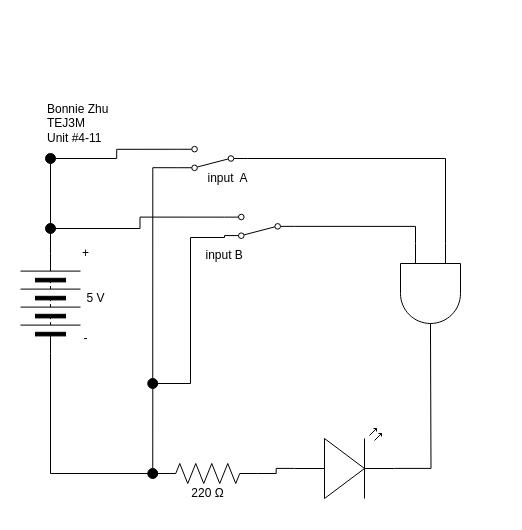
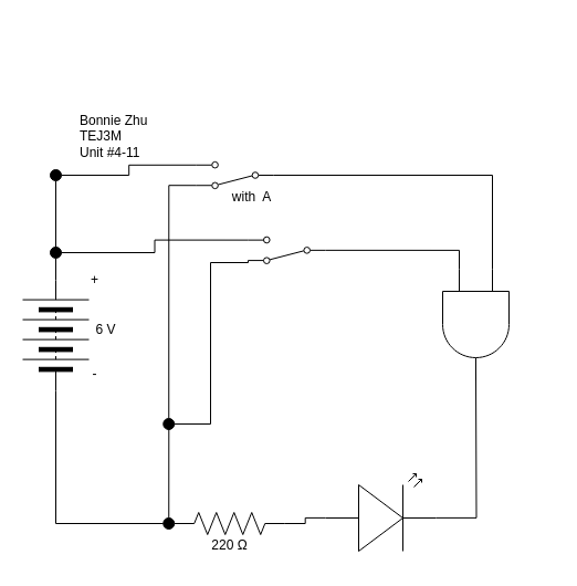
- <mxCell id="10" value="Bonnie Zhu&lt;br&gt;TEJ3M&lt;br&gt;Unit #4-11" style="text;html=1;align=left;verticalAlign=middle;resizable=0;points=[];autosize=1;strokeColor=none;fillColor=none;" parent="1" vertex="1"><mxGeometry x="45" y="93" width="80" height="60" as="geometry" /></mxCell>
+ <mxCell id="10" value="Bonnie Zhu&lt;br&gt;TEJ3M&lt;br&gt;Unit #4-11" style="text;html=1;align=left;verticalAlign=middle;resizable=0;points=[];autosize=1;strokeColor=none;fillColor=none;" parent="1" vertex="1"><mxGeometry x="70" y="93" width="80" height="60" as="geometry" /></mxCell>
- <mxCell id="17" value="input&amp;nbsp; A" style="text;html=1;align=center;verticalAlign=middle;resizable=0;points=[];autosize=1;strokeColor=none;fillColor=none;labelBackgroundColor=none;" parent="1" vertex="1"><mxGeometry x="197.25" y="163" width="60" height="30" as="geometry" /></mxCell>
+ <mxCell id="17" value="with&amp;nbsp; A" style="text;html=1;align=center;verticalAlign=middle;resizable=0;points=[];autosize=1;strokeColor=none;fillColor=none;labelBackgroundColor=none;" parent="1" vertex="1"><mxGeometry x="197.25" y="163" width="60" height="30" as="geometry" /></mxCell>
- <mxCell id="32" value="input B&amp;nbsp;&amp;nbsp;" style="text;html=1;align=center;verticalAlign=middle;resizable=0;points=[];autosize=1;strokeColor=none;fillColor=none;labelBackgroundColor=none;" vertex="1" parent="1"><mxGeometry x="192.25" y="240.13" width="70" height="30" as="geometry" /></mxCell>
- <mxCell id="7" value="5 V" style="text;html=1;align=center;verticalAlign=middle;resizable=0;points=[];autosize=1;strokeColor=none;fillColor=none;" parent="1" vertex="1"><mxGeometry x="75" y="283" width="40" height="30" as="geometry" /></mxCell>
+ <mxCell id="7" value="6 V" style="text;html=1;align=center;verticalAlign=middle;resizable=0;points=[];autosize=1;strokeColor=none;fillColor=none;" parent="1" vertex="1"><mxGeometry x="75" y="283" width="40" height="30" as="geometry" /></mxCell>
